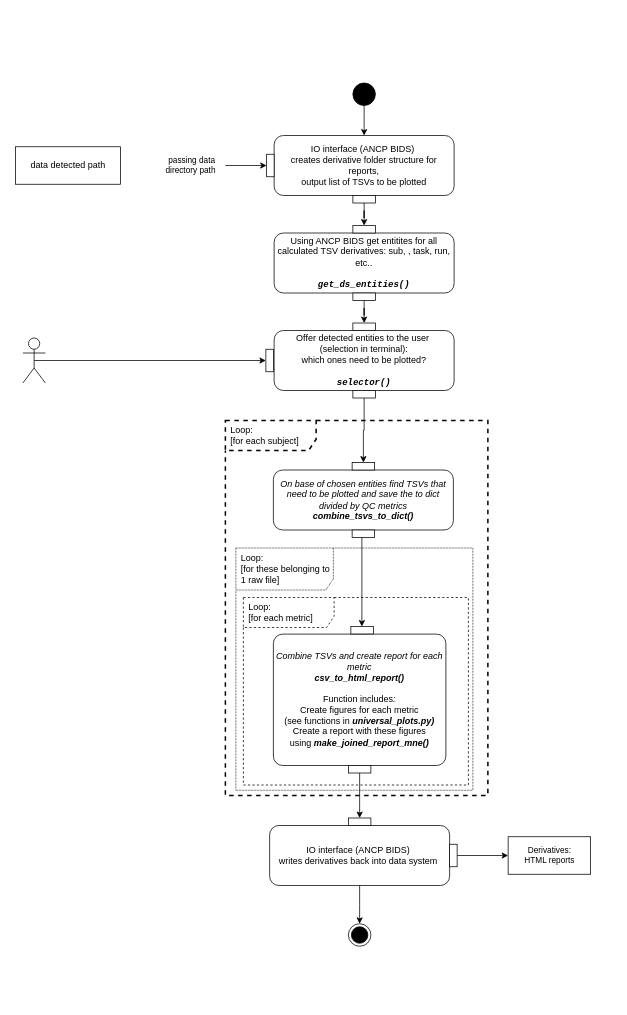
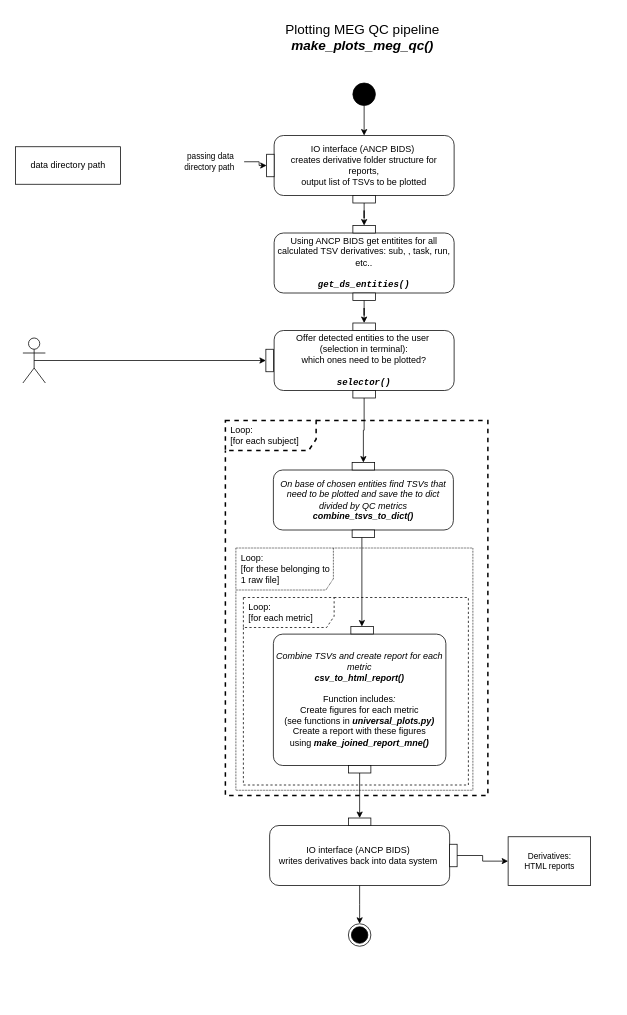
+ <mxCell id="33" value="&lt;font style=&quot;font-size: 18px;&quot;&gt;Plotting MEG QC pipeline&amp;nbsp;&lt;br&gt;&lt;b&gt;&lt;i&gt;make_plots_meg_qc()&amp;nbsp;&lt;/i&gt;&lt;/b&gt;&lt;/font&gt;" style="text;html=1;align=center;verticalAlign=middle;resizable=0;points=[];autosize=1;strokeColor=none;fillColor=none;fontSize=11;" parent="1" vertex="1"><mxGeometry x="370" y="20" width="230" height="60" as="geometry" /></mxCell>
- <mxCell id="6" value="data detected path" style="html=1;" parent="1" vertex="1"><mxGeometry x="20" y="195" width="140" height="50" as="geometry" /></mxCell>
+ <mxCell id="6" value="data directory path" style="html=1;" parent="1" vertex="1"><mxGeometry x="20" y="195" width="140" height="50" as="geometry" /></mxCell>
- <mxCell id="44" value="passing data &lt;br&gt;directory path&amp;nbsp;" style="text;html=1;align=center;verticalAlign=middle;resizable=0;points=[];autosize=1;strokeColor=none;fillColor=none;fontSize=11;" parent="1" vertex="1"><mxGeometry x="210" y="200" width="90" height="40" as="geometry" /></mxCell>
+ <mxCell id="44" value="passing data &lt;br&gt;directory path&amp;nbsp;" style="text;html=1;align=center;verticalAlign=middle;resizable=0;points=[];autosize=1;strokeColor=none;fillColor=none;fontSize=11;" parent="1" vertex="1"><mxGeometry x="235" y="195" width="90" height="40" as="geometry" /></mxCell>
- <mxCell id="26" value="Derivatives:&lt;br&gt;&lt;div&gt;HTML reports&lt;/div&gt;" style="html=1;fontSize=11;" parent="18" vertex="1"><mxGeometry x="313" y="305" width="110" height="50" as="geometry" /></mxCell>
+ <mxCell id="26" value="Derivatives:&lt;br&gt;&lt;div&gt;HTML reports&lt;/div&gt;" style="html=1;fontSize=11;" parent="18" vertex="1"><mxGeometry x="313" y="305" width="110" height="65" as="geometry" /></mxCell>
